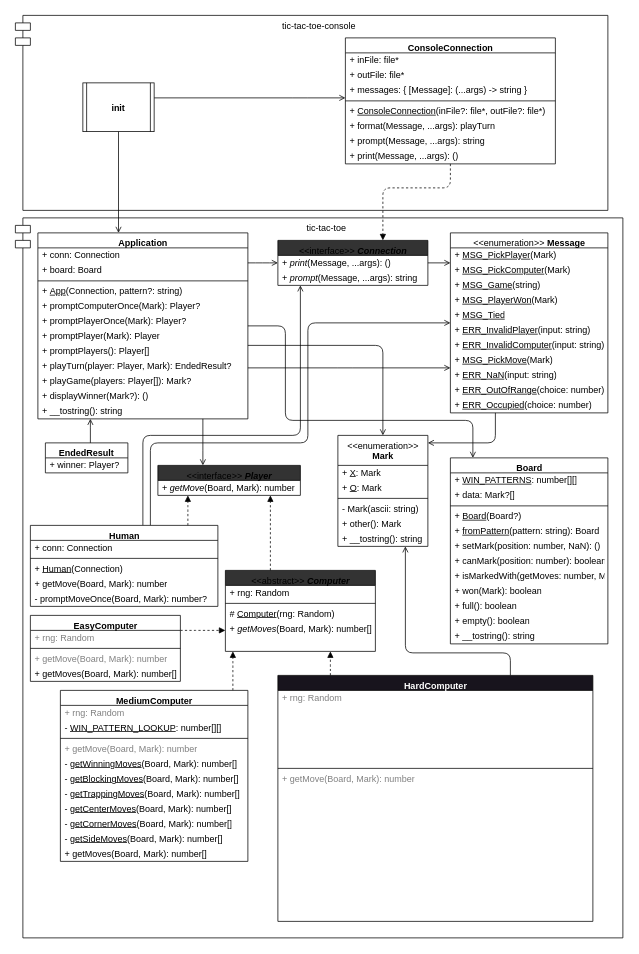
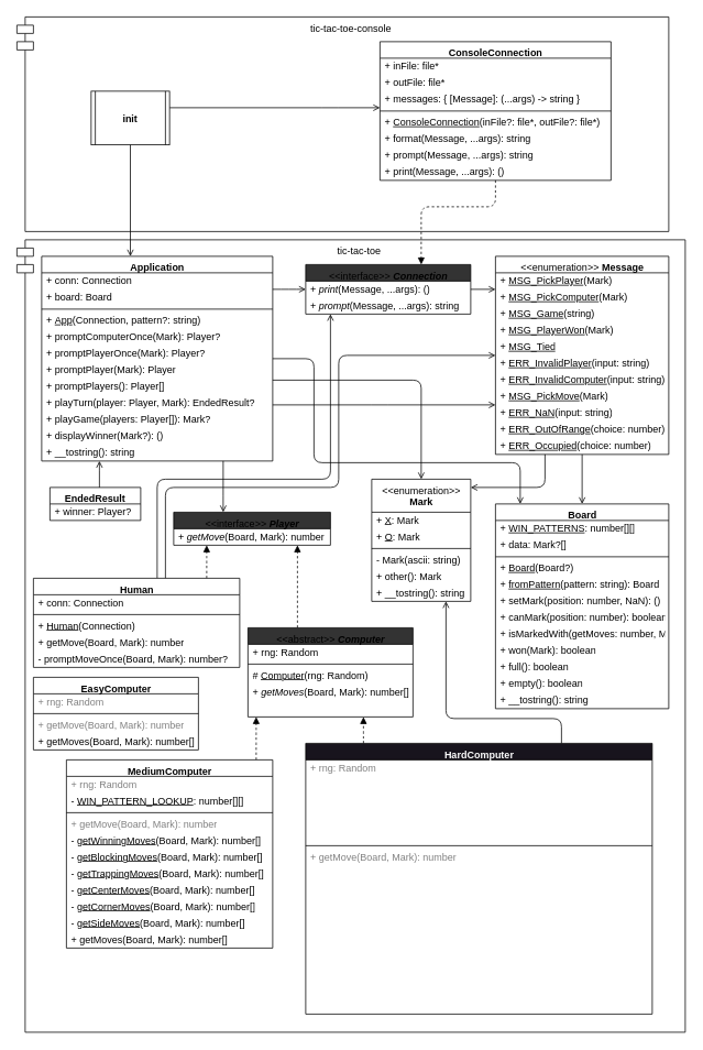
- <mxCell id="12" value="+ format(Message, ...args): playTurn" style="text;html=1;strokeColor=none;fillColor=none;align=left;verticalAlign=middle;spacingLeft=4;spacingRight=4;overflow=hidden;rotatable=0;points=[[0,0.5],[1,0.5]];portConstraint=eastwest;" parent="6" vertex="1"><mxGeometry y="108" width="280" height="20" as="geometry" /></mxCell>
+ <mxCell id="12" value="+ format(Message, ...args): string" style="text;html=1;strokeColor=none;fillColor=none;align=left;verticalAlign=middle;spacingLeft=4;spacingRight=4;overflow=hidden;rotatable=0;points=[[0,0.5],[1,0.5]];portConstraint=eastwest;" parent="6" vertex="1"><mxGeometry y="108" width="280" height="20" as="geometry" /></mxCell>
+ <mxCell id="43" style="edgeStyle=orthogonalEdgeStyle;html=1;endArrow=open;endFill=0;" parent="15" source="45" target="116" edge="1"><mxGeometry relative="1" as="geometry"><mxPoint x="580" y="154" as="sourcePoint" /><Array as="points"><mxPoint x="730" y="444" /></Array></mxGeometry></mxCell>
- <mxCell id="78" style="edgeStyle=orthogonalEdgeStyle;html=1;dashed=1;endArrow=block;endFill=1;" parent="15" source="79" target="63" edge="1"><mxGeometry relative="1" as="geometry"><Array as="points"><mxPoint x="250" y="550" /><mxPoint x="250" y="550" /></Array></mxGeometry></mxCell>
